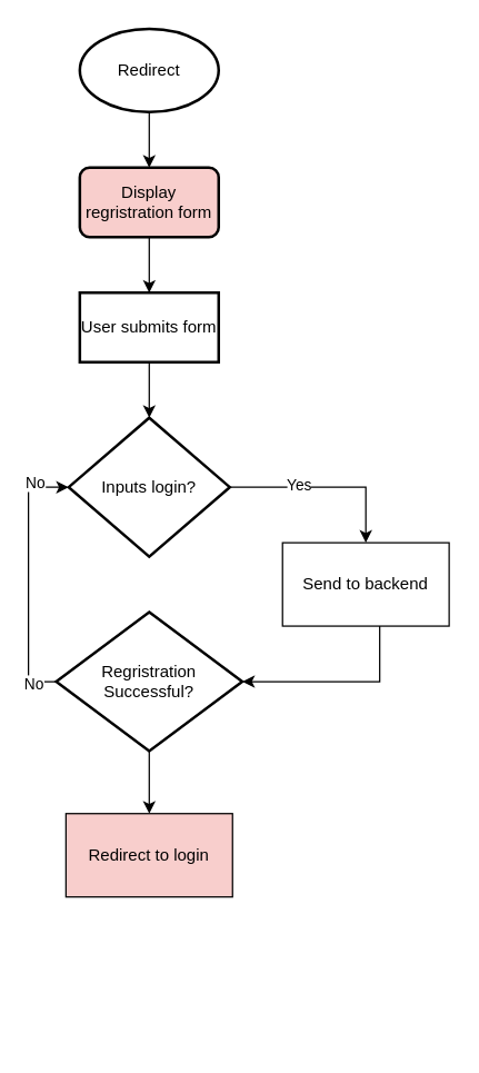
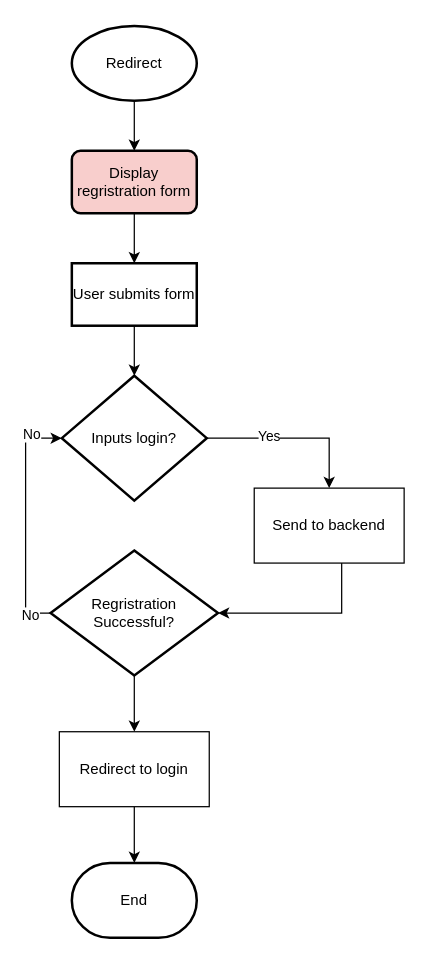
- <mxCell id="19" value="Redirect to login" style="rounded=0;whiteSpace=wrap;html=1;fillColor=#f8cecc;" vertex="1" parent="1"><mxGeometry x="47" y="585" width="120" height="60" as="geometry" /></mxCell>
+ <mxCell id="19" value="Redirect to login" style="rounded=0;whiteSpace=wrap;html=1;" vertex="1" parent="1"><mxGeometry x="47" y="585" width="120" height="60" as="geometry" /></mxCell>
+ <mxCell id="18" style="edgeStyle=orthogonalEdgeStyle;rounded=0;orthogonalLoop=1;jettySize=auto;html=1;" edge="1" parent="1" source="19" target="20"><mxGeometry relative="1" as="geometry" /></mxCell>
+ <mxCell id="20" value="End" style="strokeWidth=2;html=1;shape=mxgraph.flowchart.terminator;whiteSpace=wrap;" vertex="1" parent="1"><mxGeometry x="57" y="690" width="100" height="60" as="geometry" /></mxCell>
